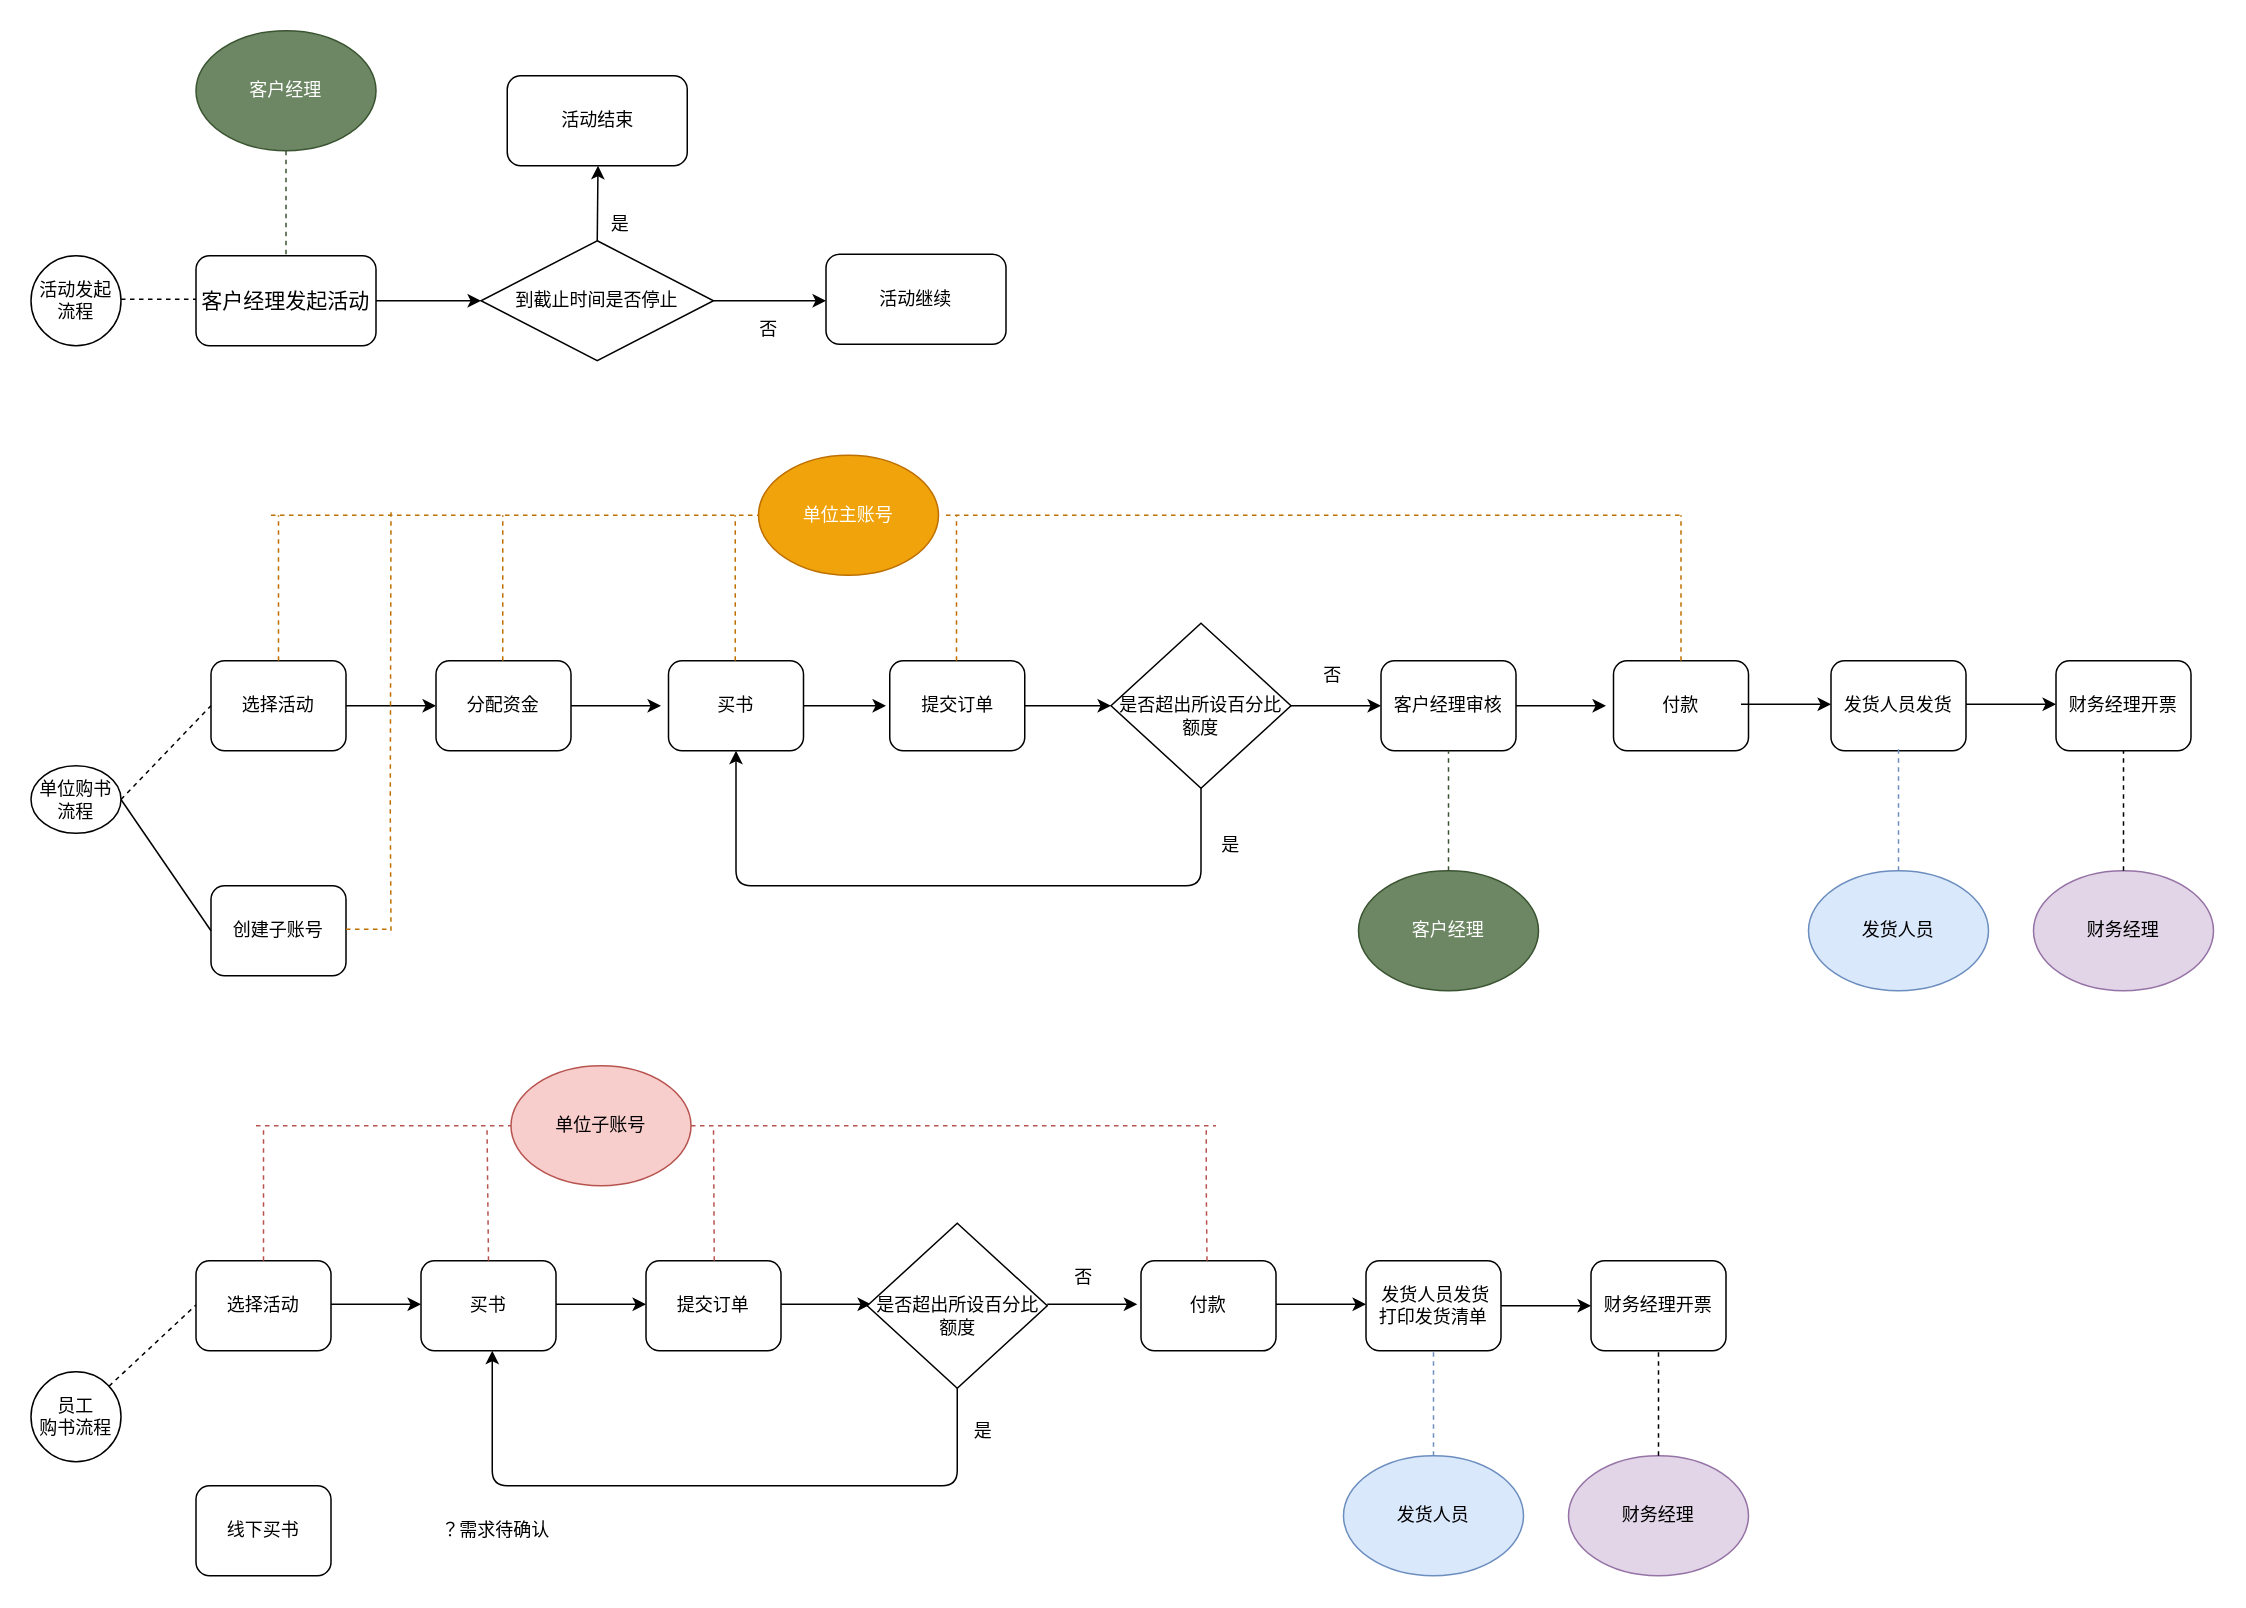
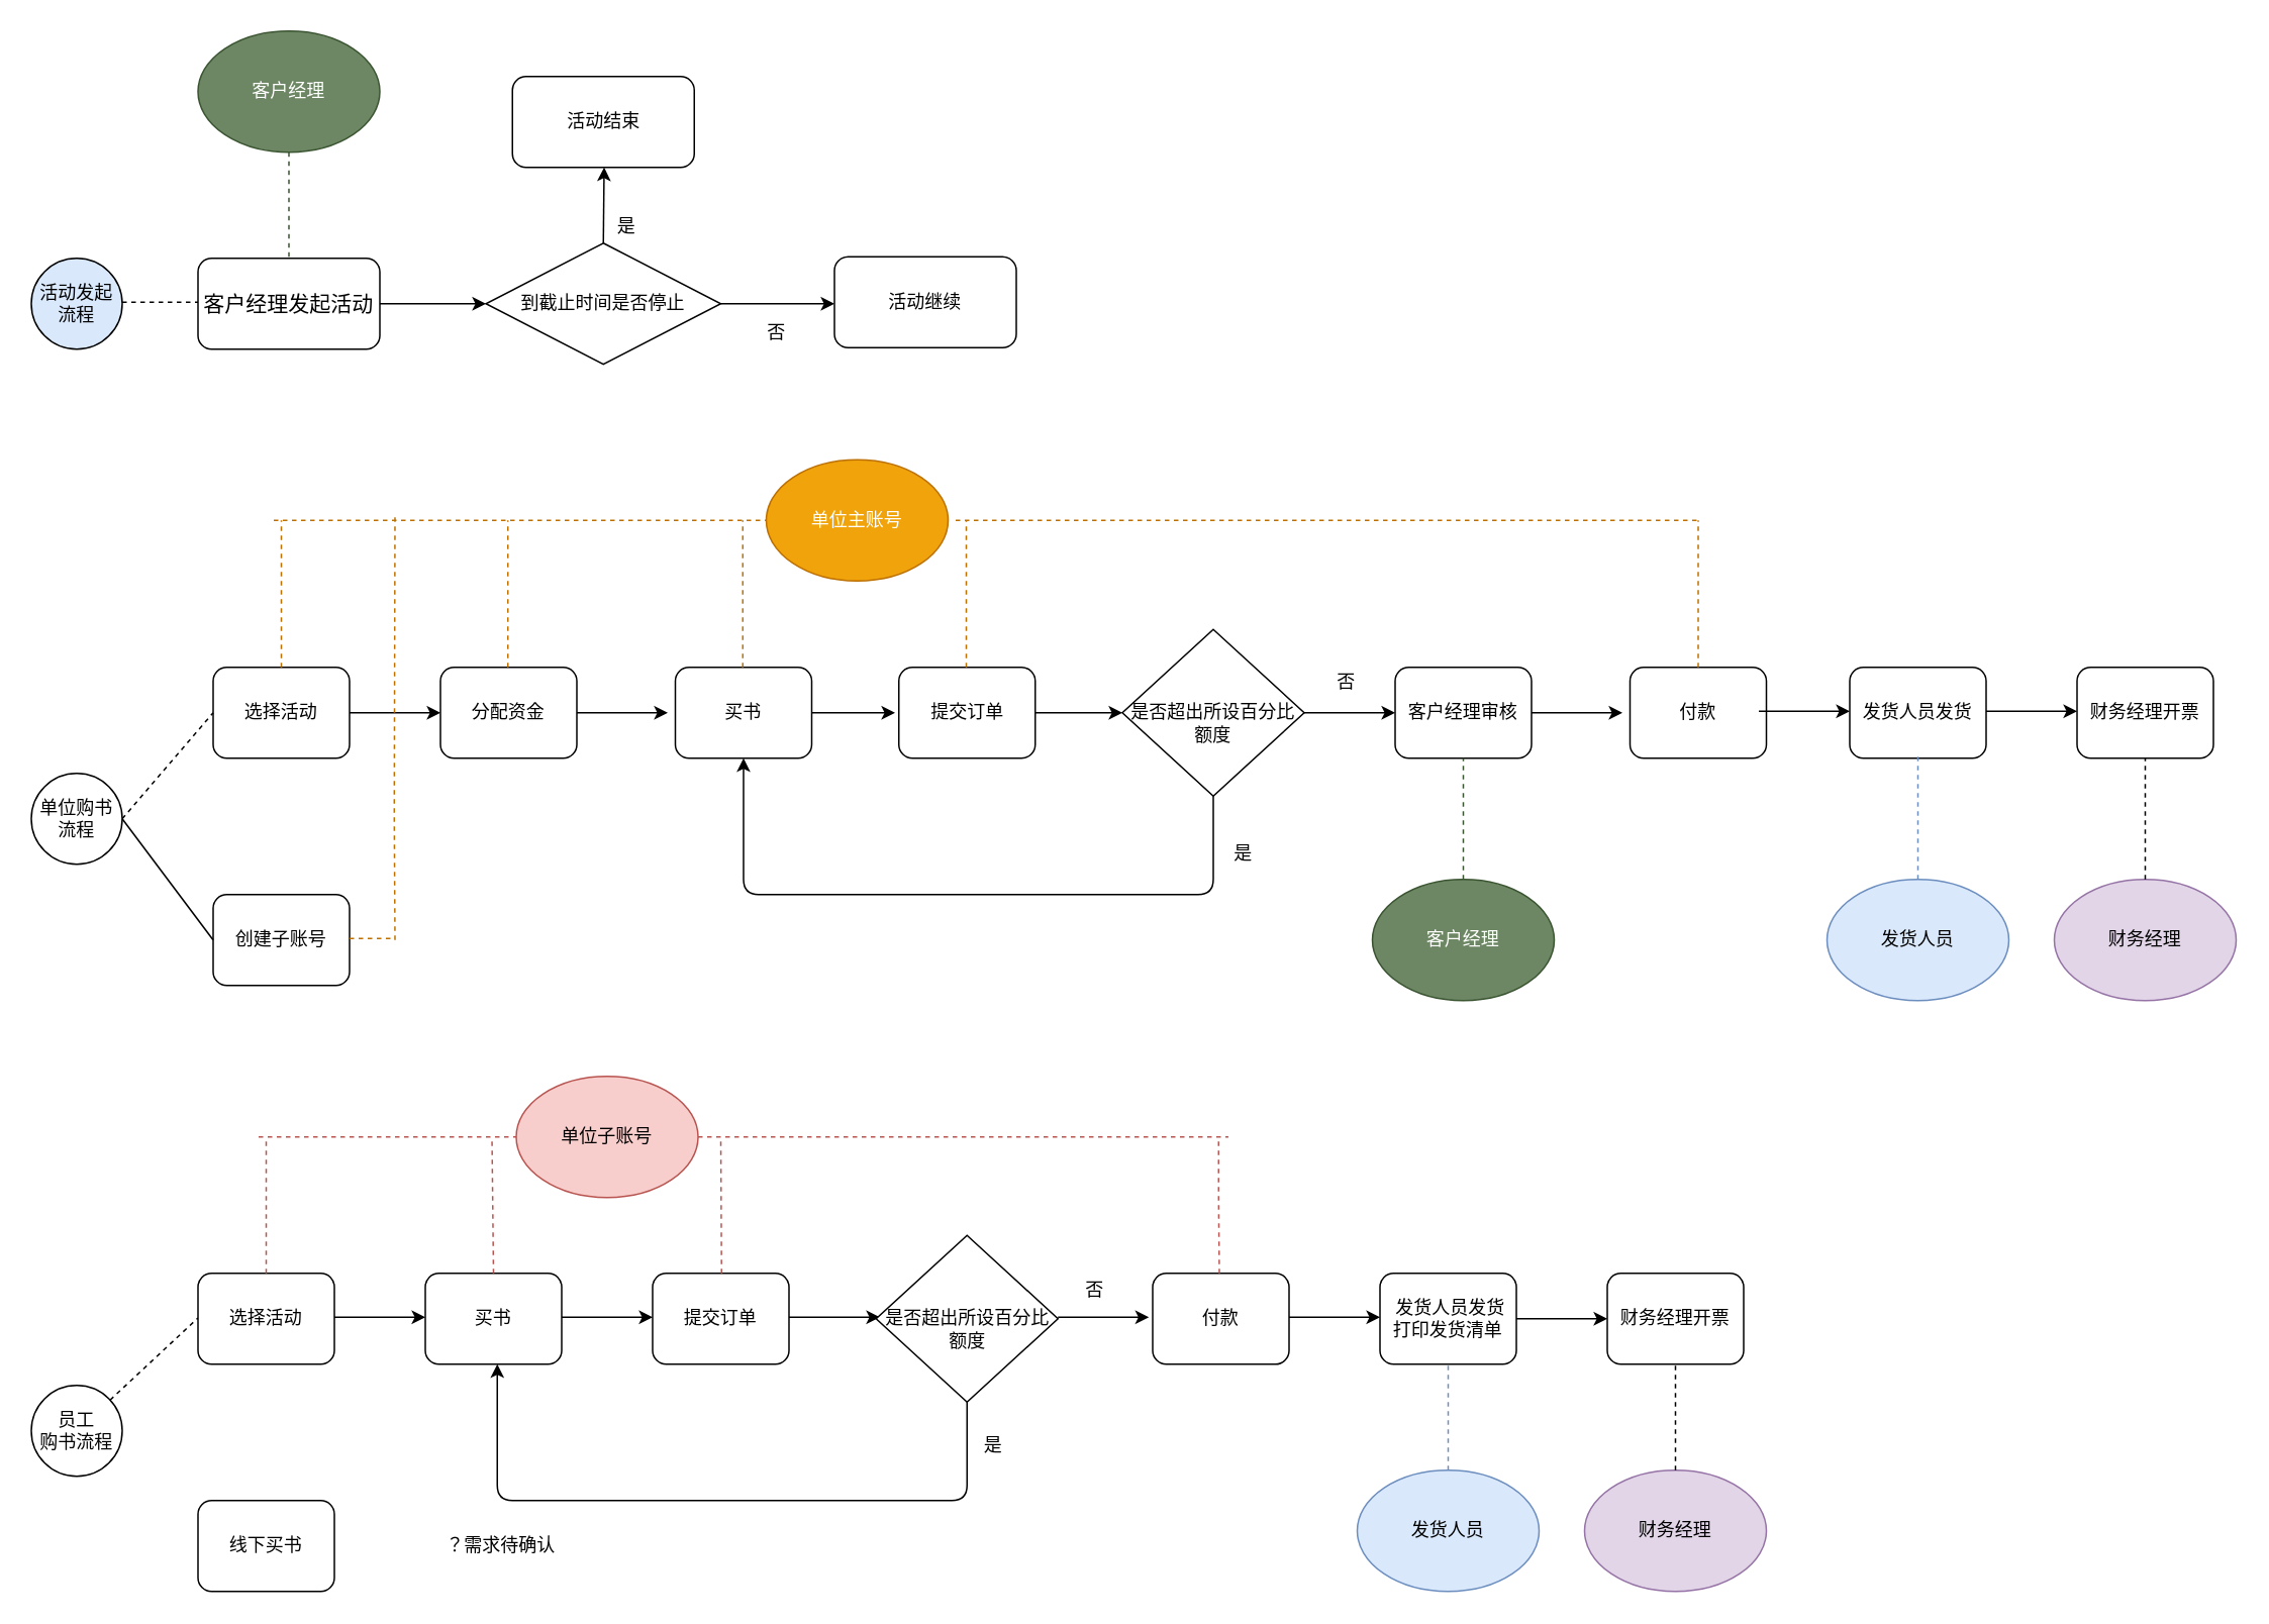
- <mxCell id="16" value="活动发起流程" style="ellipse;whiteSpace=wrap;html=1;aspect=fixed;" parent="1" vertex="1"><mxGeometry x="20" y="170" width="60" height="60" as="geometry" /></mxCell>
+ <mxCell id="16" value="活动发起流程" style="ellipse;whiteSpace=wrap;html=1;aspect=fixed;fillColor=#dae8fc;" parent="1" vertex="1"><mxGeometry x="20" y="170" width="60" height="60" as="geometry" /></mxCell>
- <mxCell id="5" value="单位购书流程" style="ellipse;whiteSpace=wrap;html=1;aspect=fixed;" parent="1" vertex="1"><mxGeometry x="20" y="510" width="60" height="45" as="geometry" /></mxCell>
+ <mxCell id="5" value="单位购书流程" style="ellipse;whiteSpace=wrap;html=1;aspect=fixed;" parent="1" vertex="1"><mxGeometry x="20" y="510" width="60" height="60" as="geometry" /></mxCell>
